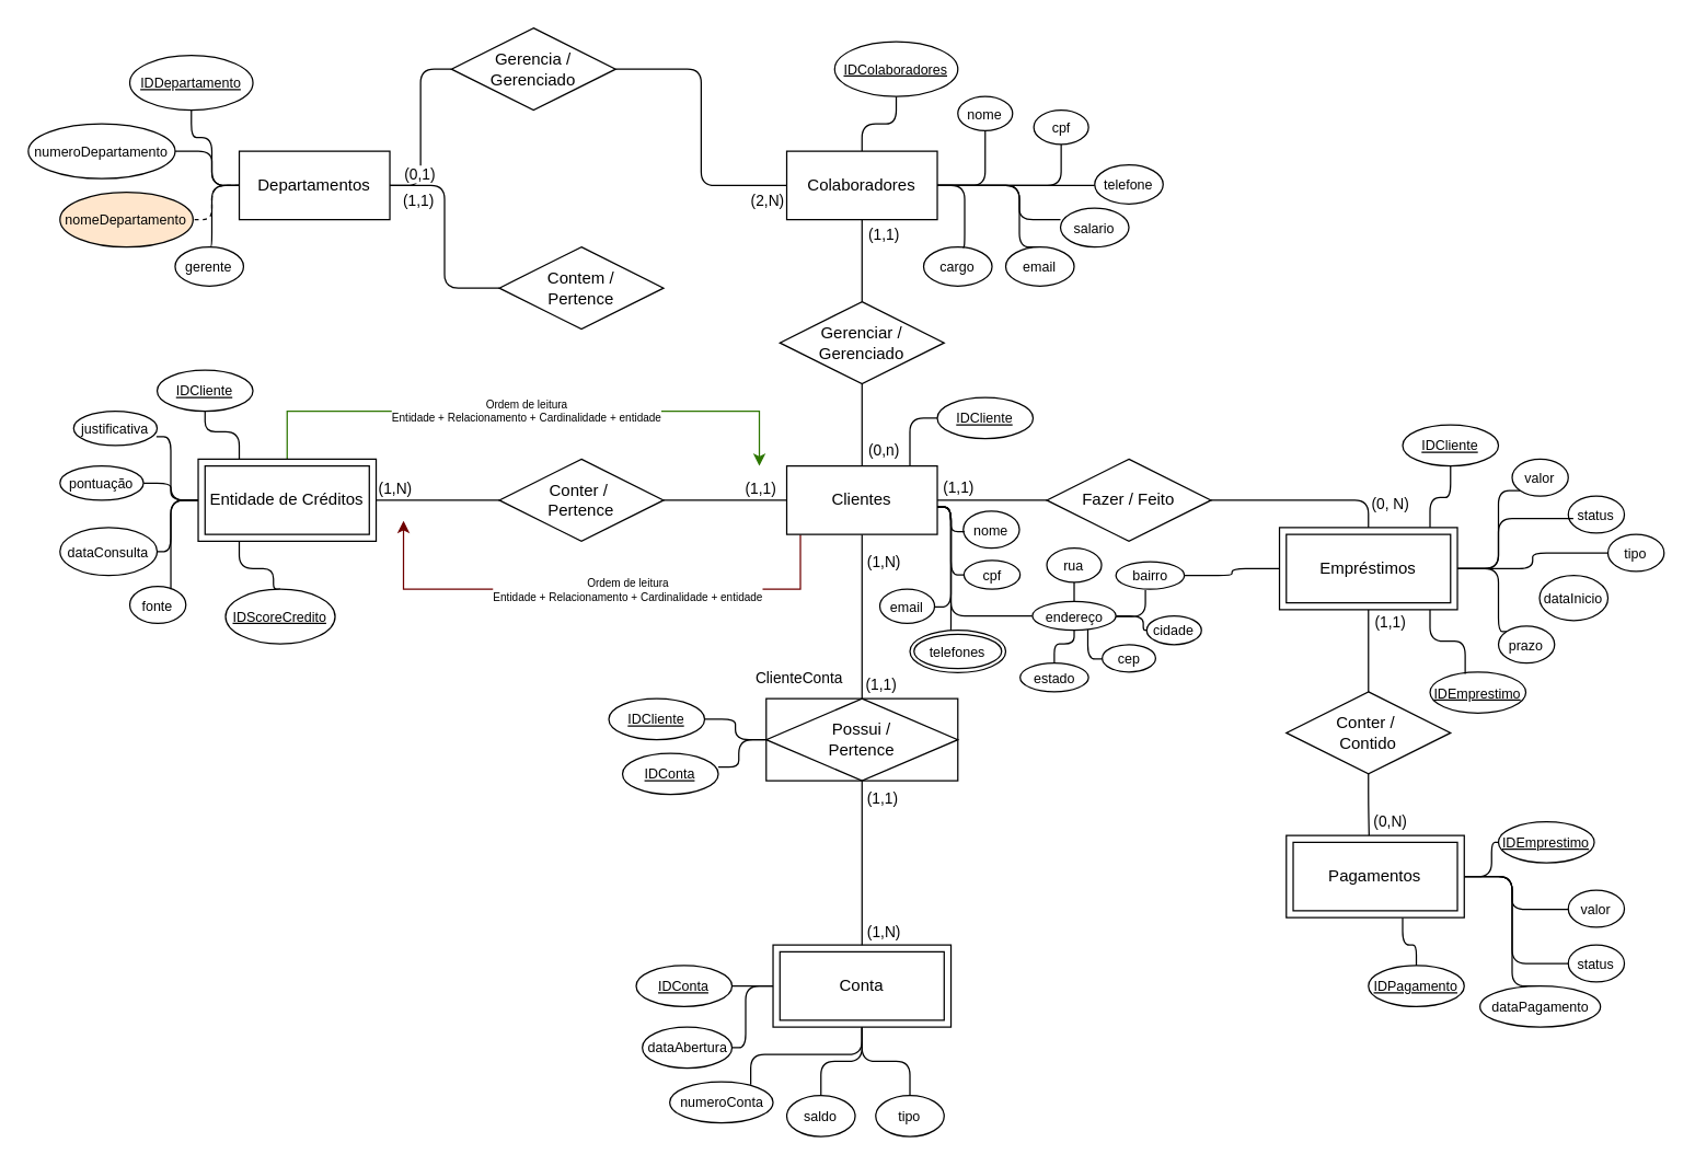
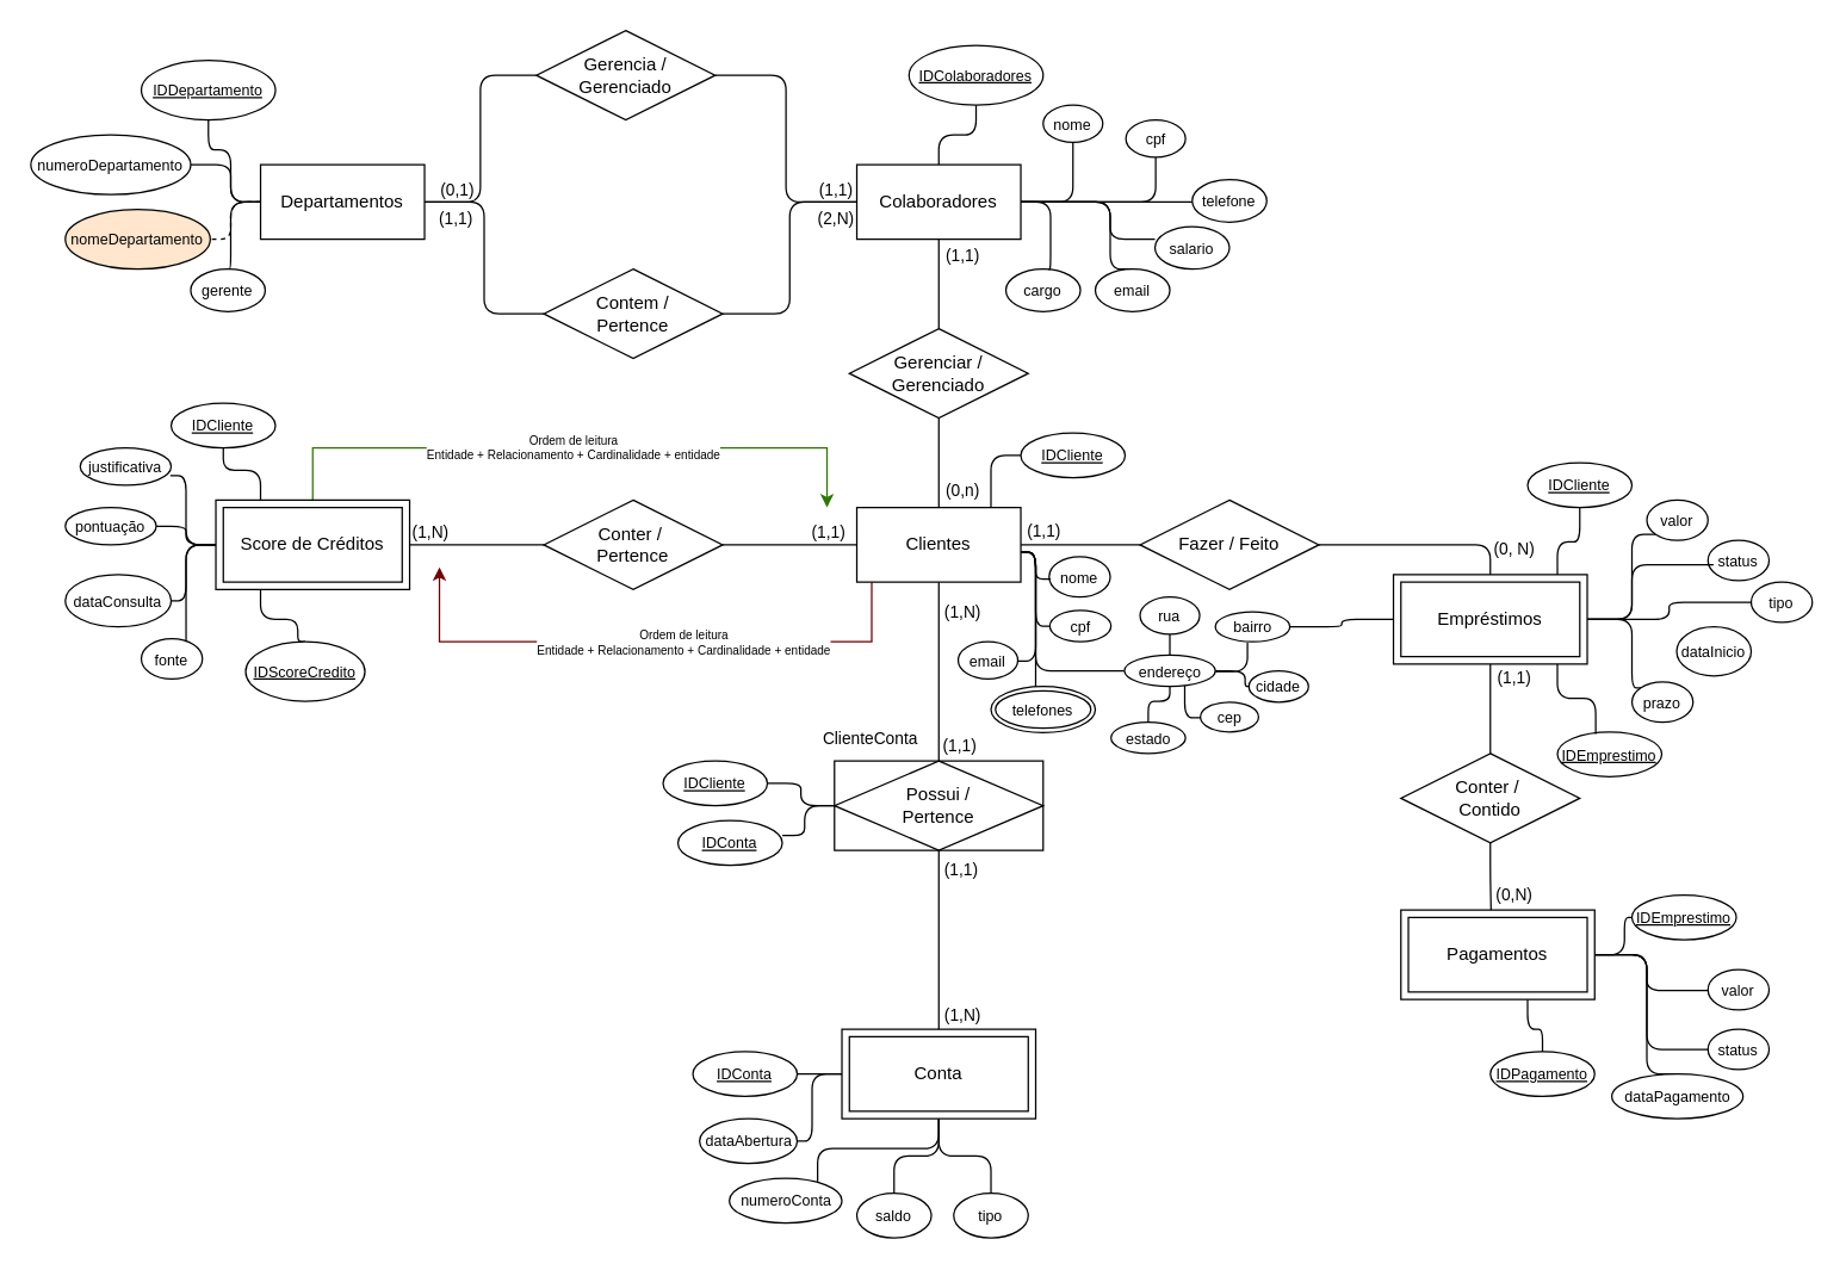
- <mxCell id="72" value="Gerencia /&lt;div&gt;Gerenciado&lt;/div&gt;" style="shape=rhombus;perimeter=rhombusPerimeter;whiteSpace=wrap;html=1;align=center;" parent="1" vertex="1"><mxGeometry x="329.12" y="20" width="120" height="60" as="geometry" /></mxCell>
+ <mxCell id="72" value="Gerencia /&lt;div&gt;Gerenciado&lt;/div&gt;" style="shape=rhombus;perimeter=rhombusPerimeter;whiteSpace=wrap;html=1;align=center;" parent="1" vertex="1"><mxGeometry x="359.12" y="20" width="120" height="60" as="geometry" /></mxCell>
+ <mxCell id="19" style="edgeStyle=orthogonalEdgeStyle;rounded=1;orthogonalLoop=1;jettySize=auto;html=1;entryX=1;entryY=0.5;entryDx=0;entryDy=0;strokeColor=default;align=center;verticalAlign=middle;fontFamily=Helvetica;fontSize=11;fontColor=default;labelBackgroundColor=default;startArrow=none;startFill=0;endArrow=none;curved=0;" parent="1" source="26" target="75" edge="1"><mxGeometry relative="1" as="geometry" /></mxCell>
+ <mxCell id="20" value="(1,1)" style="edgeLabel;html=1;align=center;verticalAlign=bottom;resizable=0;points=[];" parent="19" vertex="1" connectable="0"><mxGeometry x="-0.838" relative="1" as="geometry"><mxPoint x="-2" as="offset" /></mxGeometry></mxCell>
- <mxCell id="37" value="Entidade de Créditos" style="shape=ext;margin=3;double=1;whiteSpace=wrap;html=1;align=center;" parent="1" vertex="1"><mxGeometry x="144.12" y="335" width="130" height="60" as="geometry" /></mxCell>
+ <mxCell id="37" value="Score de Créditos" style="shape=ext;margin=3;double=1;whiteSpace=wrap;html=1;align=center;" parent="1" vertex="1"><mxGeometry x="144.12" y="335" width="130" height="60" as="geometry" /></mxCell>
